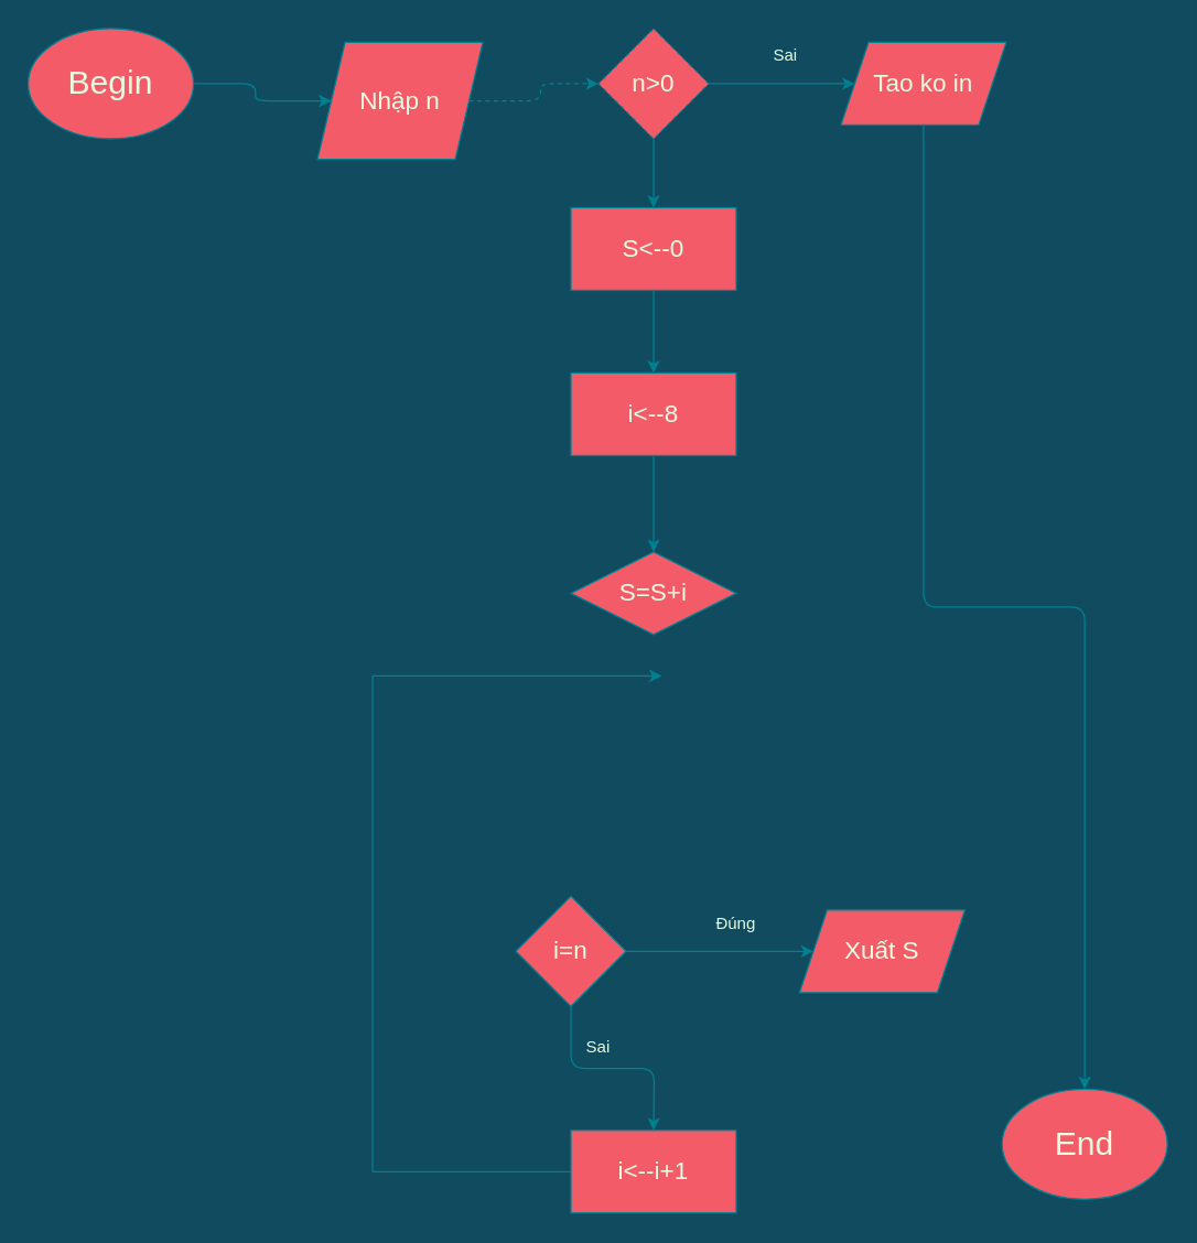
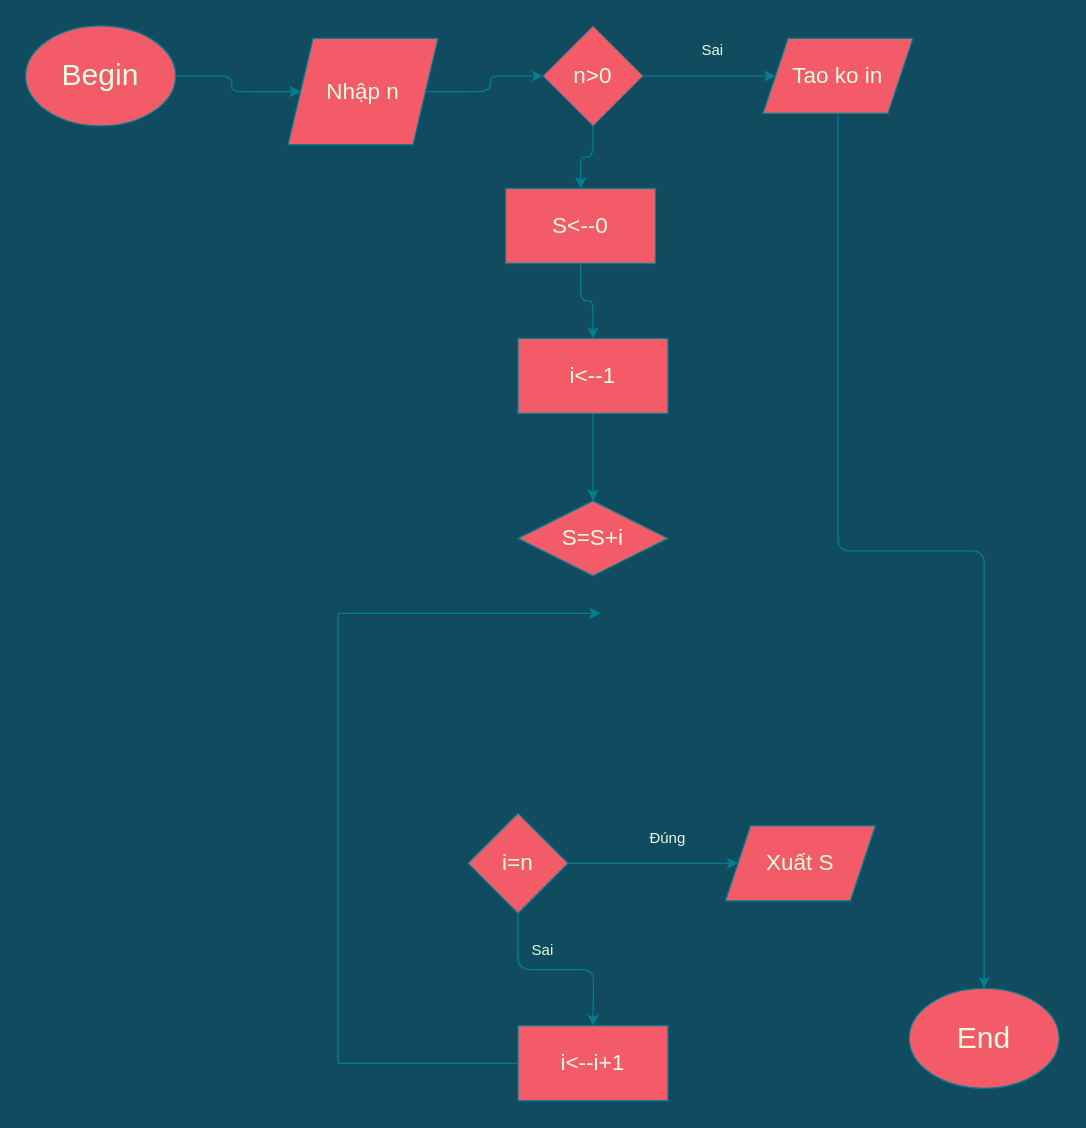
- <mxCell id="4" style="edgeStyle=orthogonalEdgeStyle;curved=0;rounded=1;sketch=0;orthogonalLoop=1;jettySize=auto;html=1;exitX=1;exitY=0.5;exitDx=0;exitDy=0;entryX=0;entryY=0.5;entryDx=0;entryDy=0;strokeColor=#028090;fillColor=#F45B69;fontColor=#E4FDE1;labelBackgroundColor=#114B5F;dashed=1;" edge="1" parent="1" source="5" target="8"><mxGeometry relative="1" as="geometry" /></mxCell>
+ <mxCell id="4" style="edgeStyle=orthogonalEdgeStyle;curved=0;rounded=1;sketch=0;orthogonalLoop=1;jettySize=auto;html=1;exitX=1;exitY=0.5;exitDx=0;exitDy=0;entryX=0;entryY=0.5;entryDx=0;entryDy=0;strokeColor=#028090;fillColor=#F45B69;fontColor=#E4FDE1;labelBackgroundColor=#114B5F;" edge="1" parent="1" source="5" target="8"><mxGeometry relative="1" as="geometry" /></mxCell>
- <mxCell id="13" value="&lt;font style=&quot;font-size: 18px&quot;&gt;S&amp;lt;--0&lt;/font&gt;" style="rounded=0;whiteSpace=wrap;html=1;sketch=0;strokeColor=#028090;fillColor=#F45B69;fontColor=#E4FDE1;" vertex="1" parent="1"><mxGeometry x="414" y="150" width="120" height="60" as="geometry" /></mxCell>
+ <mxCell id="13" value="&lt;font style=&quot;font-size: 18px&quot;&gt;S&amp;lt;--0&lt;/font&gt;" style="rounded=0;whiteSpace=wrap;html=1;sketch=0;strokeColor=#028090;fillColor=#F45B69;fontColor=#E4FDE1;" vertex="1" parent="1"><mxGeometry x="404" y="150" width="120" height="60" as="geometry" /></mxCell>
- <mxCell id="15" value="&lt;font style=&quot;font-size: 18px&quot;&gt;i&amp;lt;--8&lt;/font&gt;" style="rounded=0;whiteSpace=wrap;html=1;sketch=0;strokeColor=#028090;fillColor=#F45B69;fontColor=#E4FDE1;" vertex="1" parent="1"><mxGeometry x="414" y="270" width="120" height="60" as="geometry" /></mxCell>
+ <mxCell id="15" value="&lt;font style=&quot;font-size: 18px&quot;&gt;i&amp;lt;--1&lt;/font&gt;" style="rounded=0;whiteSpace=wrap;html=1;sketch=0;strokeColor=#028090;fillColor=#F45B69;fontColor=#E4FDE1;" vertex="1" parent="1"><mxGeometry x="414" y="270" width="120" height="60" as="geometry" /></mxCell>
